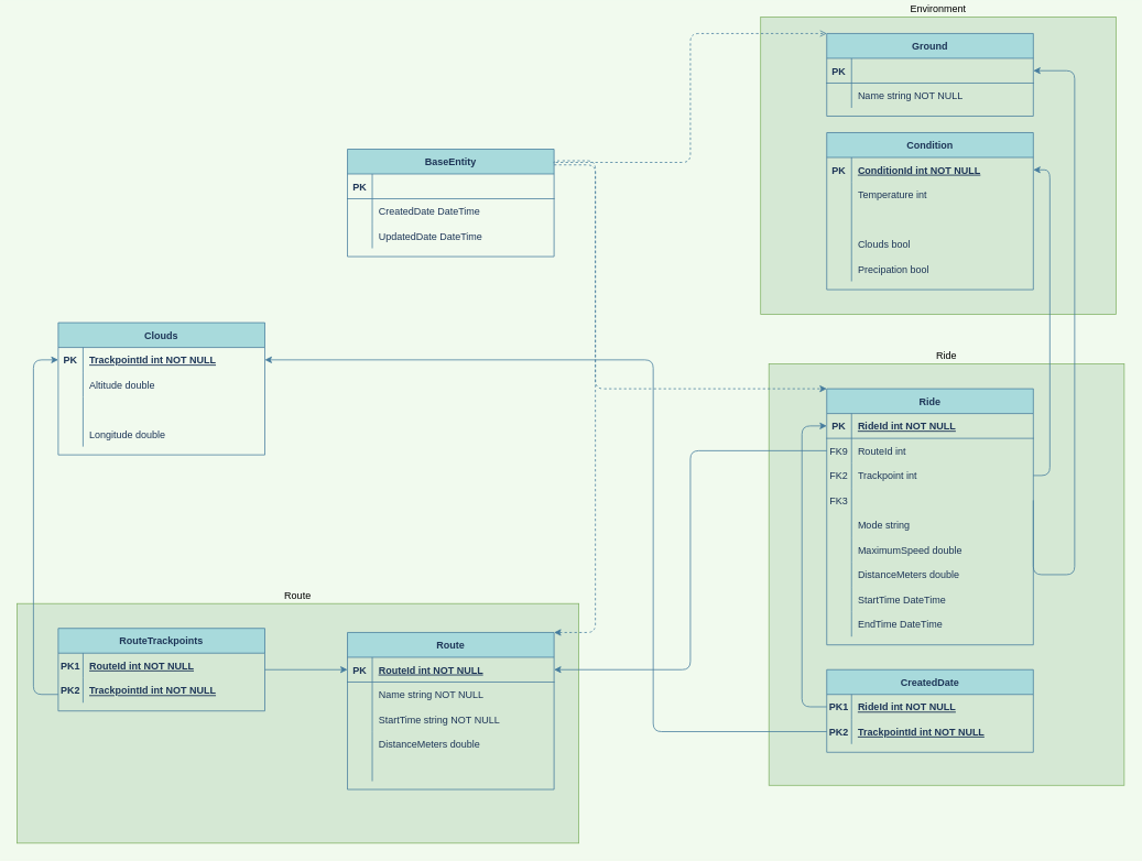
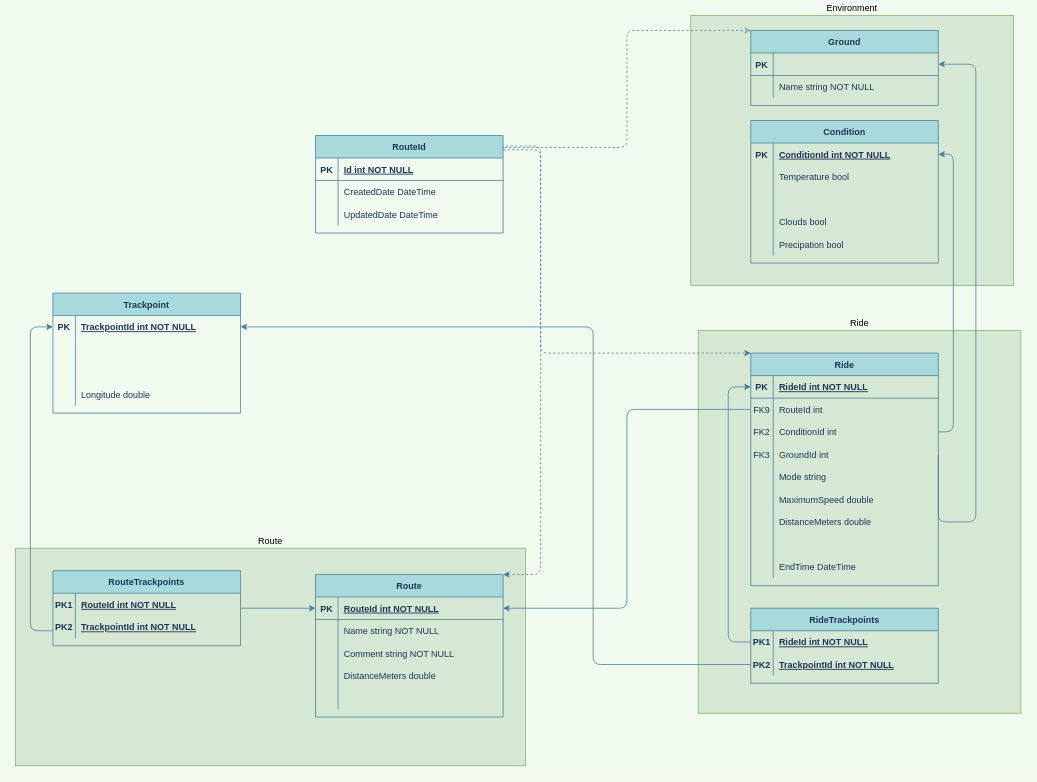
- <mxCell id="49" value="BaseEntity" style="shape=table;startSize=30;container=1;collapsible=1;childLayout=tableLayout;fixedRows=1;rowLines=0;fontStyle=1;align=center;resizeLast=1;fillColor=#A8DADC;strokeColor=#457B9D;fontColor=#1D3557;" parent="1" vertex="1"><mxGeometry x="420" y="180" width="250" height="130" as="geometry" /></mxCell>
+ <mxCell id="49" value="RouteId" style="shape=table;startSize=30;container=1;collapsible=1;childLayout=tableLayout;fixedRows=1;rowLines=0;fontStyle=1;align=center;resizeLast=1;fillColor=#A8DADC;strokeColor=#457B9D;fontColor=#1D3557;" parent="1" vertex="1"><mxGeometry x="420" y="180" width="250" height="130" as="geometry" /></mxCell>
+ <mxCell id="52" value="Id int NOT NULL " style="shape=partialRectangle;overflow=hidden;connectable=0;fillColor=none;top=0;left=0;bottom=0;right=0;align=left;spacingLeft=6;fontStyle=5;strokeColor=#457B9D;fontColor=#1D3557;" parent="50" vertex="1"><mxGeometry x="30" width="220" height="30" as="geometry" /></mxCell>
- <mxCell id="11" value="Temperature int" style="shape=partialRectangle;overflow=hidden;connectable=0;fillColor=none;top=0;left=0;bottom=0;right=0;align=left;spacingLeft=6;strokeColor=#457B9D;fontColor=#1D3557;" parent="9" vertex="1"><mxGeometry x="30" width="220" height="30" as="geometry" /></mxCell>
+ <mxCell id="11" value="Temperature bool" style="shape=partialRectangle;overflow=hidden;connectable=0;fillColor=none;top=0;left=0;bottom=0;right=0;align=left;spacingLeft=6;strokeColor=#457B9D;fontColor=#1D3557;" parent="9" vertex="1"><mxGeometry x="30" width="220" height="30" as="geometry" /></mxCell>
- <mxCell id="82" value="Clouds" style="shape=table;startSize=30;container=1;collapsible=1;childLayout=tableLayout;fixedRows=1;rowLines=0;fontStyle=1;align=center;resizeLast=1;fillColor=#A8DADC;strokeColor=#457B9D;fontColor=#1D3557;" vertex="1" parent="1"><mxGeometry x="70" y="390" width="250" height="160" as="geometry" /></mxCell>
+ <mxCell id="82" value="Trackpoint" style="shape=table;startSize=30;container=1;collapsible=1;childLayout=tableLayout;fixedRows=1;rowLines=0;fontStyle=1;align=center;resizeLast=1;fillColor=#A8DADC;strokeColor=#457B9D;fontColor=#1D3557;" vertex="1" parent="1"><mxGeometry x="70" y="390" width="250" height="160" as="geometry" /></mxCell>
- <mxCell id="88" value="Altitude double" style="shape=partialRectangle;overflow=hidden;connectable=0;fillColor=none;top=0;left=0;bottom=0;right=0;align=left;spacingLeft=6;strokeColor=#457B9D;fontColor=#1D3557;" vertex="1" parent="86"><mxGeometry x="30" width="220" height="30" as="geometry" /></mxCell>
- <mxCell id="29" value="Trackpoint int" style="shape=partialRectangle;overflow=hidden;connectable=0;fillColor=none;top=0;left=0;bottom=0;right=0;align=left;spacingLeft=6;strokeColor=#457B9D;fontColor=#1D3557;" vertex="1" parent="27"><mxGeometry x="30" width="220" height="30" as="geometry" /></mxCell>
+ <mxCell id="29" value="ConditionId int" style="shape=partialRectangle;overflow=hidden;connectable=0;fillColor=none;top=0;left=0;bottom=0;right=0;align=left;spacingLeft=6;strokeColor=#457B9D;fontColor=#1D3557;" vertex="1" parent="27"><mxGeometry x="30" width="220" height="30" as="geometry" /></mxCell>
+ <mxCell id="32" value="GroundId int" style="shape=partialRectangle;overflow=hidden;connectable=0;fillColor=none;top=0;left=0;bottom=0;right=0;align=left;spacingLeft=6;strokeColor=#457B9D;fontColor=#1D3557;" vertex="1" parent="30"><mxGeometry x="30" width="220" height="30" as="geometry" /></mxCell>
- <mxCell id="44" value="StartTime DateTime" style="shape=partialRectangle;overflow=hidden;connectable=0;fillColor=none;top=0;left=0;bottom=0;right=0;align=left;spacingLeft=6;strokeColor=#457B9D;fontColor=#1D3557;" vertex="1" parent="42"><mxGeometry x="30" width="220" height="30" as="geometry" /></mxCell>
- <mxCell id="59" value="CreatedDate" style="shape=table;startSize=30;container=1;collapsible=1;childLayout=tableLayout;fixedRows=1;rowLines=0;fontStyle=1;align=center;resizeLast=1;fillColor=#A8DADC;strokeColor=#457B9D;fontColor=#1D3557;" vertex="1" parent="1"><mxGeometry x="1000" y="810" width="250" height="100" as="geometry" /></mxCell>
+ <mxCell id="59" value="RideTrackpoints" style="shape=table;startSize=30;container=1;collapsible=1;childLayout=tableLayout;fixedRows=1;rowLines=0;fontStyle=1;align=center;resizeLast=1;fillColor=#A8DADC;strokeColor=#457B9D;fontColor=#1D3557;" vertex="1" parent="1"><mxGeometry x="1000" y="810" width="250" height="100" as="geometry" /></mxCell>
- <mxCell id="75" value="StartTime string NOT NULL" style="shape=partialRectangle;overflow=hidden;connectable=0;fillColor=none;top=0;left=0;bottom=0;right=0;align=left;spacingLeft=6;strokeColor=#457B9D;fontColor=#1D3557;" vertex="1" parent="73"><mxGeometry x="30" width="220" height="30" as="geometry" /></mxCell>
+ <mxCell id="75" value="Comment string NOT NULL" style="shape=partialRectangle;overflow=hidden;connectable=0;fillColor=none;top=0;left=0;bottom=0;right=0;align=left;spacingLeft=6;strokeColor=#457B9D;fontColor=#1D3557;" vertex="1" parent="73"><mxGeometry x="30" width="220" height="30" as="geometry" /></mxCell>
